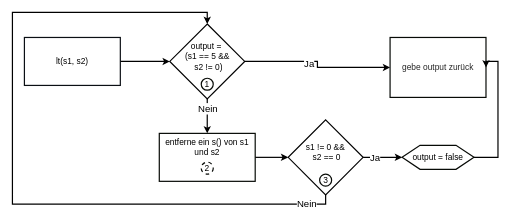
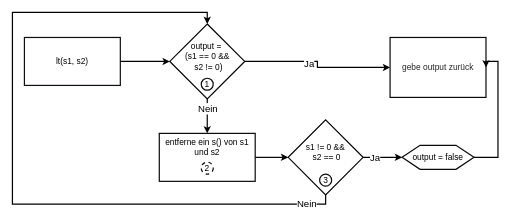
- <mxCell id="9" value="&lt;font style=&quot;font-size: 14px&quot;&gt;output =&amp;nbsp;&lt;br&gt;&lt;/font&gt;&lt;span style=&quot;font-size: 14px&quot;&gt;(s1 == 5&amp;nbsp;&lt;/span&gt;&lt;span style=&quot;font-size: 14px&quot;&gt;&amp;amp;&amp;amp;&lt;br&gt;&amp;nbsp;&lt;/span&gt;&lt;span style=&quot;font-size: 14px&quot;&gt;s2 != 0)&lt;br&gt;&lt;/span&gt;&lt;span style=&quot;font-size: 14px&quot;&gt;&lt;br&gt;&lt;/span&gt;" style="rhombus;whiteSpace=wrap;html=1;comic=0;strokeWidth=2;fillColor=none;" parent="1" vertex="1"><mxGeometry x="282.5" y="39.5" width="125" height="125" as="geometry" /></mxCell>
+ <mxCell id="9" value="&lt;font style=&quot;font-size: 14px&quot;&gt;output =&amp;nbsp;&lt;br&gt;&lt;/font&gt;&lt;span style=&quot;font-size: 14px&quot;&gt;(s1 == 0&amp;nbsp;&lt;/span&gt;&lt;span style=&quot;font-size: 14px&quot;&gt;&amp;amp;&amp;amp;&lt;br&gt;&amp;nbsp;&lt;/span&gt;&lt;span style=&quot;font-size: 14px&quot;&gt;s2 != 0)&lt;br&gt;&lt;/span&gt;&lt;span style=&quot;font-size: 14px&quot;&gt;&lt;br&gt;&lt;/span&gt;" style="rhombus;whiteSpace=wrap;html=1;comic=0;strokeWidth=2;fillColor=none;" parent="1" vertex="1"><mxGeometry x="282.5" y="39.5" width="125" height="125" as="geometry" /></mxCell>
